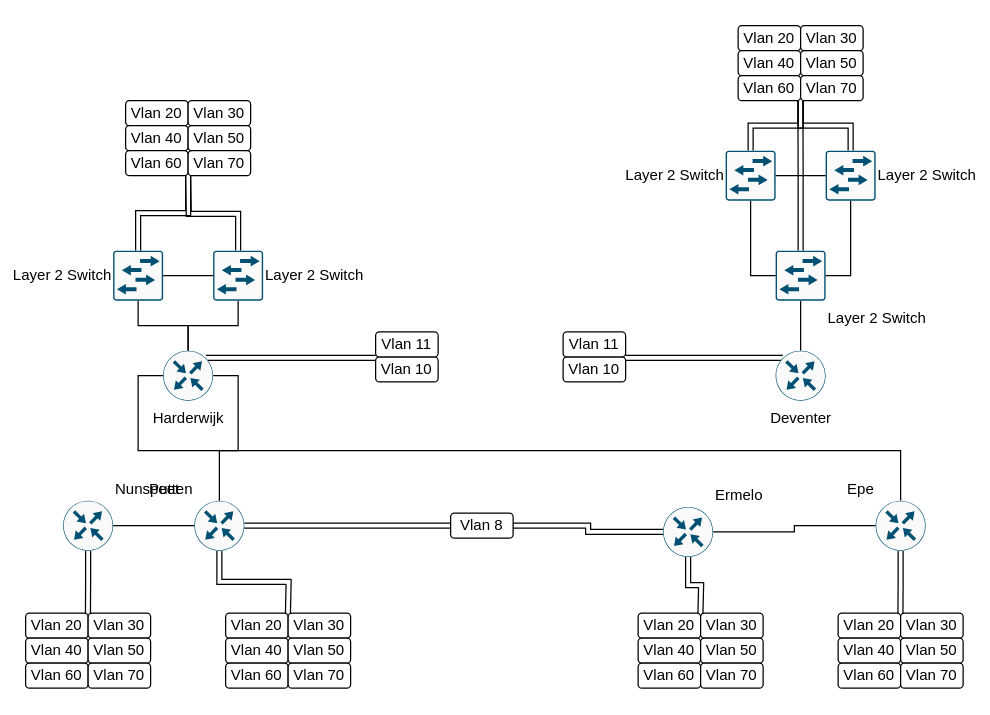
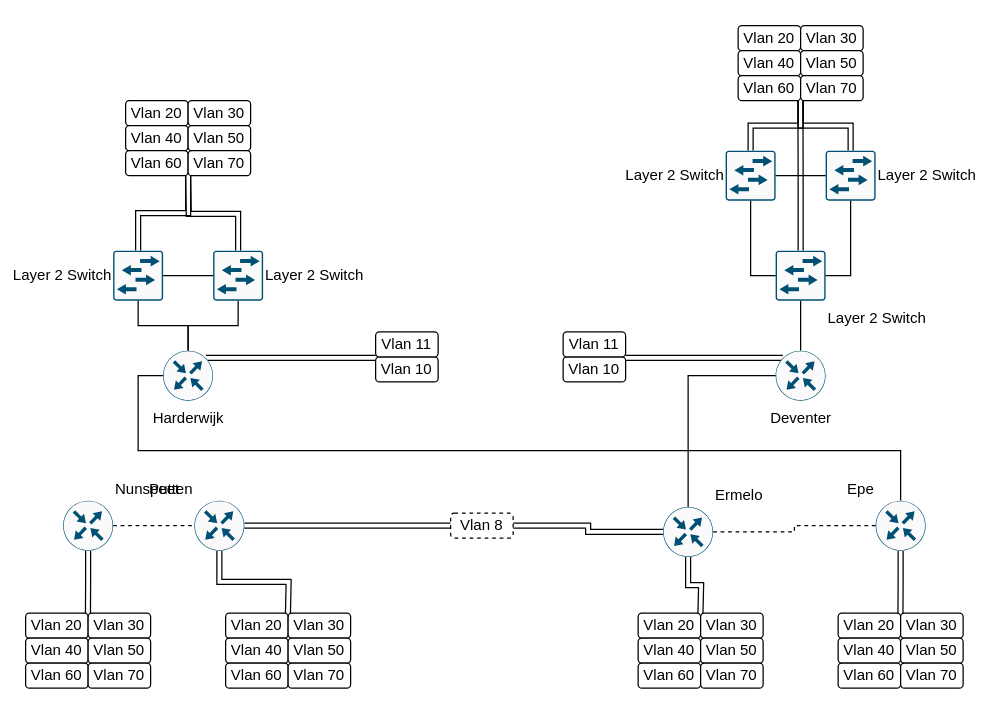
+ <mxCell id="19" style="edgeStyle=orthogonalEdgeStyle;rounded=0;orthogonalLoop=1;jettySize=auto;html=1;exitX=0;exitY=0.5;exitDx=0;exitDy=0;exitPerimeter=0;entryX=0.5;entryY=0;entryDx=0;entryDy=0;entryPerimeter=0;endArrow=none;endFill=0;" edge="1" parent="1" source="14" target="16"><mxGeometry relative="1" as="geometry" /></mxCell>
- <mxCell id="10" style="edgeStyle=orthogonalEdgeStyle;rounded=0;orthogonalLoop=1;jettySize=auto;html=1;exitX=1;exitY=0.5;exitDx=0;exitDy=0;exitPerimeter=0;entryX=0.5;entryY=0;entryDx=0;entryDy=0;entryPerimeter=0;endArrow=none;endFill=0;" edge="1" parent="1" source="4" target="8"><mxGeometry relative="1" as="geometry" /></mxCell>
- <mxCell id="11" style="edgeStyle=orthogonalEdgeStyle;rounded=0;orthogonalLoop=1;jettySize=auto;html=1;exitX=1;exitY=0.5;exitDx=0;exitDy=0;exitPerimeter=0;entryX=0;entryY=0.5;entryDx=0;entryDy=0;entryPerimeter=0;endArrow=none;endFill=0;" edge="1" parent="1" source="6" target="8"><mxGeometry relative="1" as="geometry" /></mxCell>
+ <mxCell id="11" style="edgeStyle=orthogonalEdgeStyle;rounded=0;orthogonalLoop=1;jettySize=auto;html=1;exitX=1;exitY=0.5;exitDx=0;exitDy=0;exitPerimeter=0;entryX=0;entryY=0.5;entryDx=0;entryDy=0;entryPerimeter=0;endArrow=none;endFill=0;dashed=1;" edge="1" parent="1" source="6" target="8"><mxGeometry relative="1" as="geometry" /></mxCell>
- <mxCell id="78" value="Vlan 8" style="rounded=1;whiteSpace=wrap;html=1;" vertex="1" parent="1"><mxGeometry x="360" y="410" width="50" height="20" as="geometry" /></mxCell>
+ <mxCell id="78" value="Vlan 8" style="rounded=1;whiteSpace=wrap;html=1;dashed=1;" vertex="1" parent="1"><mxGeometry x="360" y="410" width="50" height="20" as="geometry" /></mxCell>
- <mxCell id="20" style="edgeStyle=orthogonalEdgeStyle;rounded=0;orthogonalLoop=1;jettySize=auto;html=1;exitX=1;exitY=0.5;exitDx=0;exitDy=0;exitPerimeter=0;entryX=0;entryY=0.5;entryDx=0;entryDy=0;entryPerimeter=0;endArrow=none;endFill=0;" edge="1" parent="1" source="16" target="18"><mxGeometry relative="1" as="geometry" /></mxCell>
+ <mxCell id="20" style="edgeStyle=orthogonalEdgeStyle;rounded=0;orthogonalLoop=1;jettySize=auto;html=1;exitX=1;exitY=0.5;exitDx=0;exitDy=0;exitPerimeter=0;entryX=0;entryY=0.5;entryDx=0;entryDy=0;entryPerimeter=0;endArrow=none;endFill=0;dashed=1;" edge="1" parent="1" source="16" target="18"><mxGeometry relative="1" as="geometry" /></mxCell>
